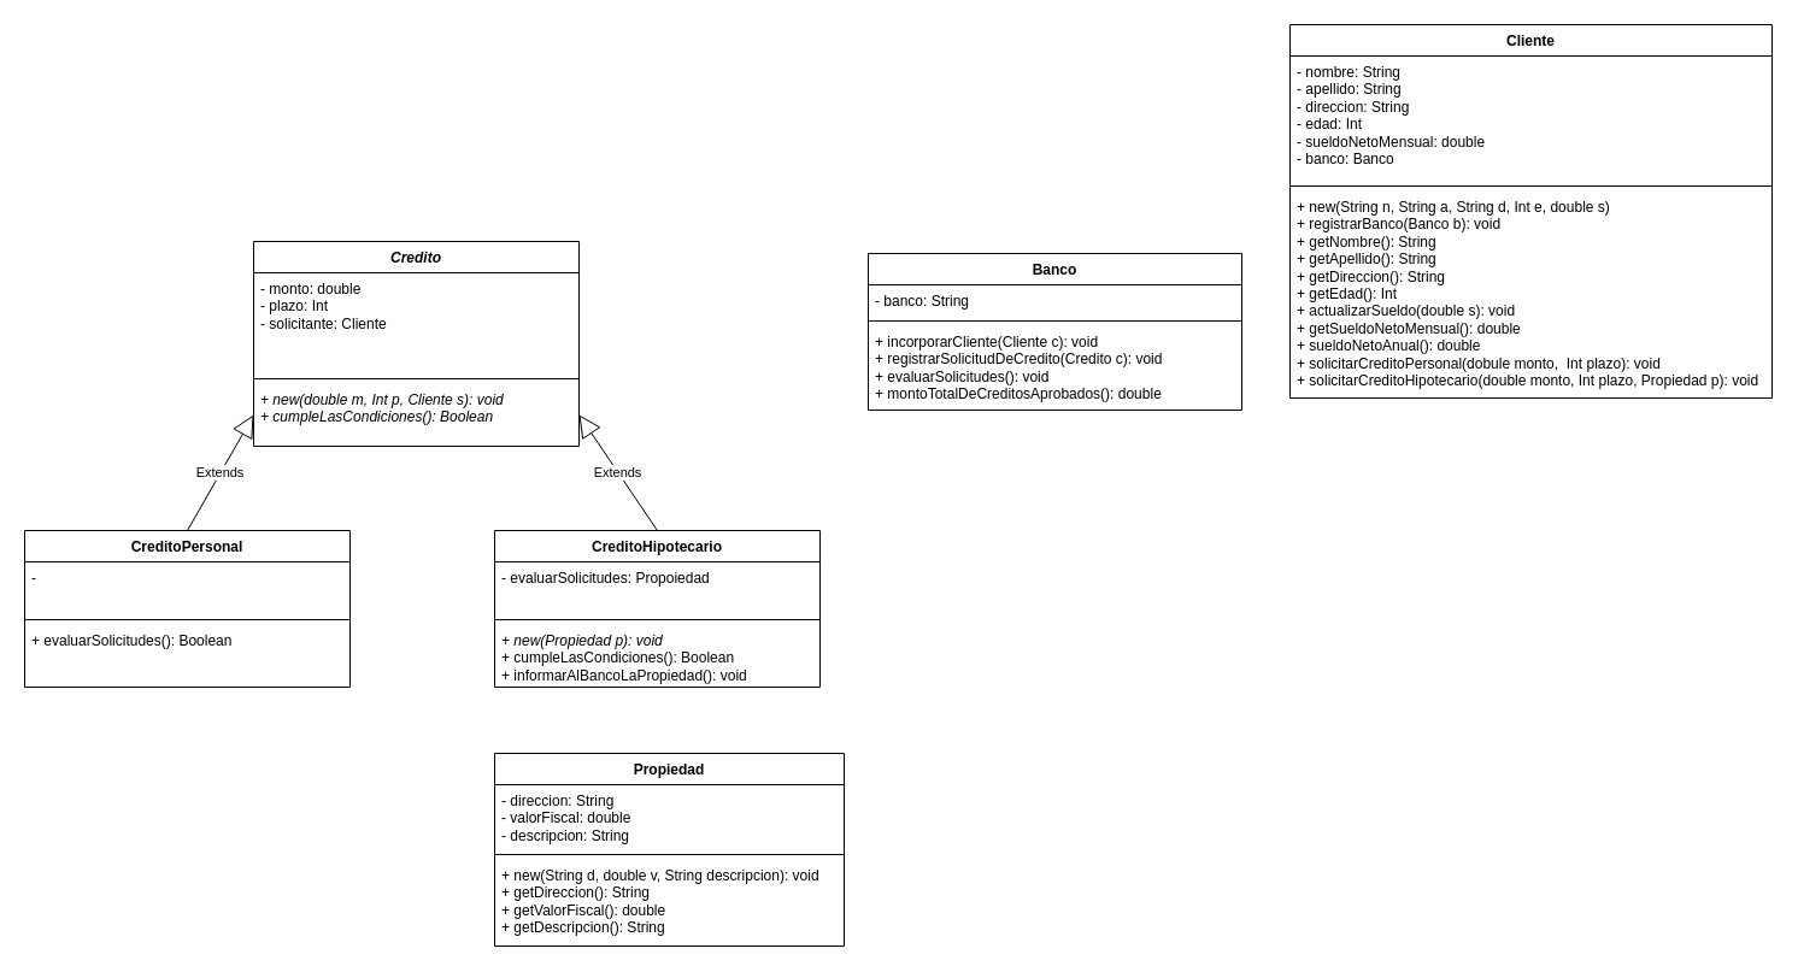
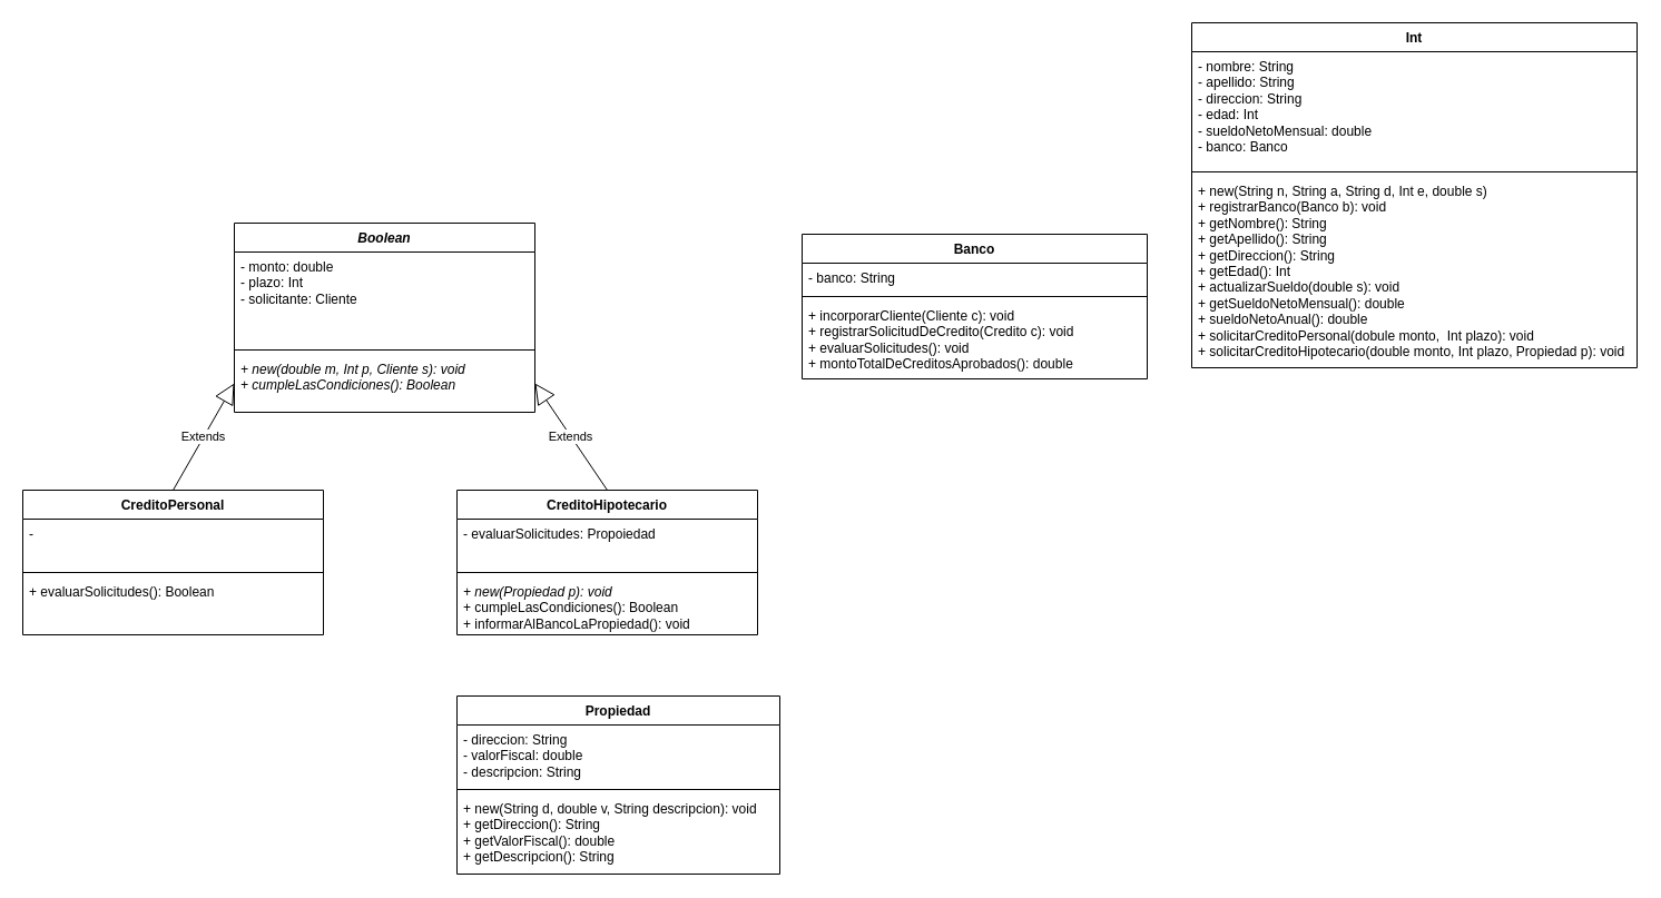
- <mxCell id="2" value="Cliente" style="swimlane;fontStyle=1;align=center;verticalAlign=top;childLayout=stackLayout;horizontal=1;startSize=26;horizontalStack=0;resizeParent=1;resizeParentMax=0;resizeLast=0;collapsible=1;marginBottom=0;whiteSpace=wrap;html=1;" parent="1" vertex="1"><mxGeometry x="1070" y="20" width="400" height="310" as="geometry" /></mxCell>
+ <mxCell id="2" value="Int" style="swimlane;fontStyle=1;align=center;verticalAlign=top;childLayout=stackLayout;horizontal=1;startSize=26;horizontalStack=0;resizeParent=1;resizeParentMax=0;resizeLast=0;collapsible=1;marginBottom=0;whiteSpace=wrap;html=1;" parent="1" vertex="1"><mxGeometry x="1070" y="20" width="400" height="310" as="geometry" /></mxCell>
- <mxCell id="6" value="&lt;i&gt;Credito&lt;/i&gt;" style="swimlane;fontStyle=1;align=center;verticalAlign=top;childLayout=stackLayout;horizontal=1;startSize=26;horizontalStack=0;resizeParent=1;resizeParentMax=0;resizeLast=0;collapsible=1;marginBottom=0;whiteSpace=wrap;html=1;" parent="1" vertex="1"><mxGeometry x="210" y="200" width="270" height="170" as="geometry" /></mxCell>
+ <mxCell id="6" value="&lt;i&gt;Boolean&lt;/i&gt;" style="swimlane;fontStyle=1;align=center;verticalAlign=top;childLayout=stackLayout;horizontal=1;startSize=26;horizontalStack=0;resizeParent=1;resizeParentMax=0;resizeLast=0;collapsible=1;marginBottom=0;whiteSpace=wrap;html=1;" parent="1" vertex="1"><mxGeometry x="210" y="200" width="270" height="170" as="geometry" /></mxCell>
